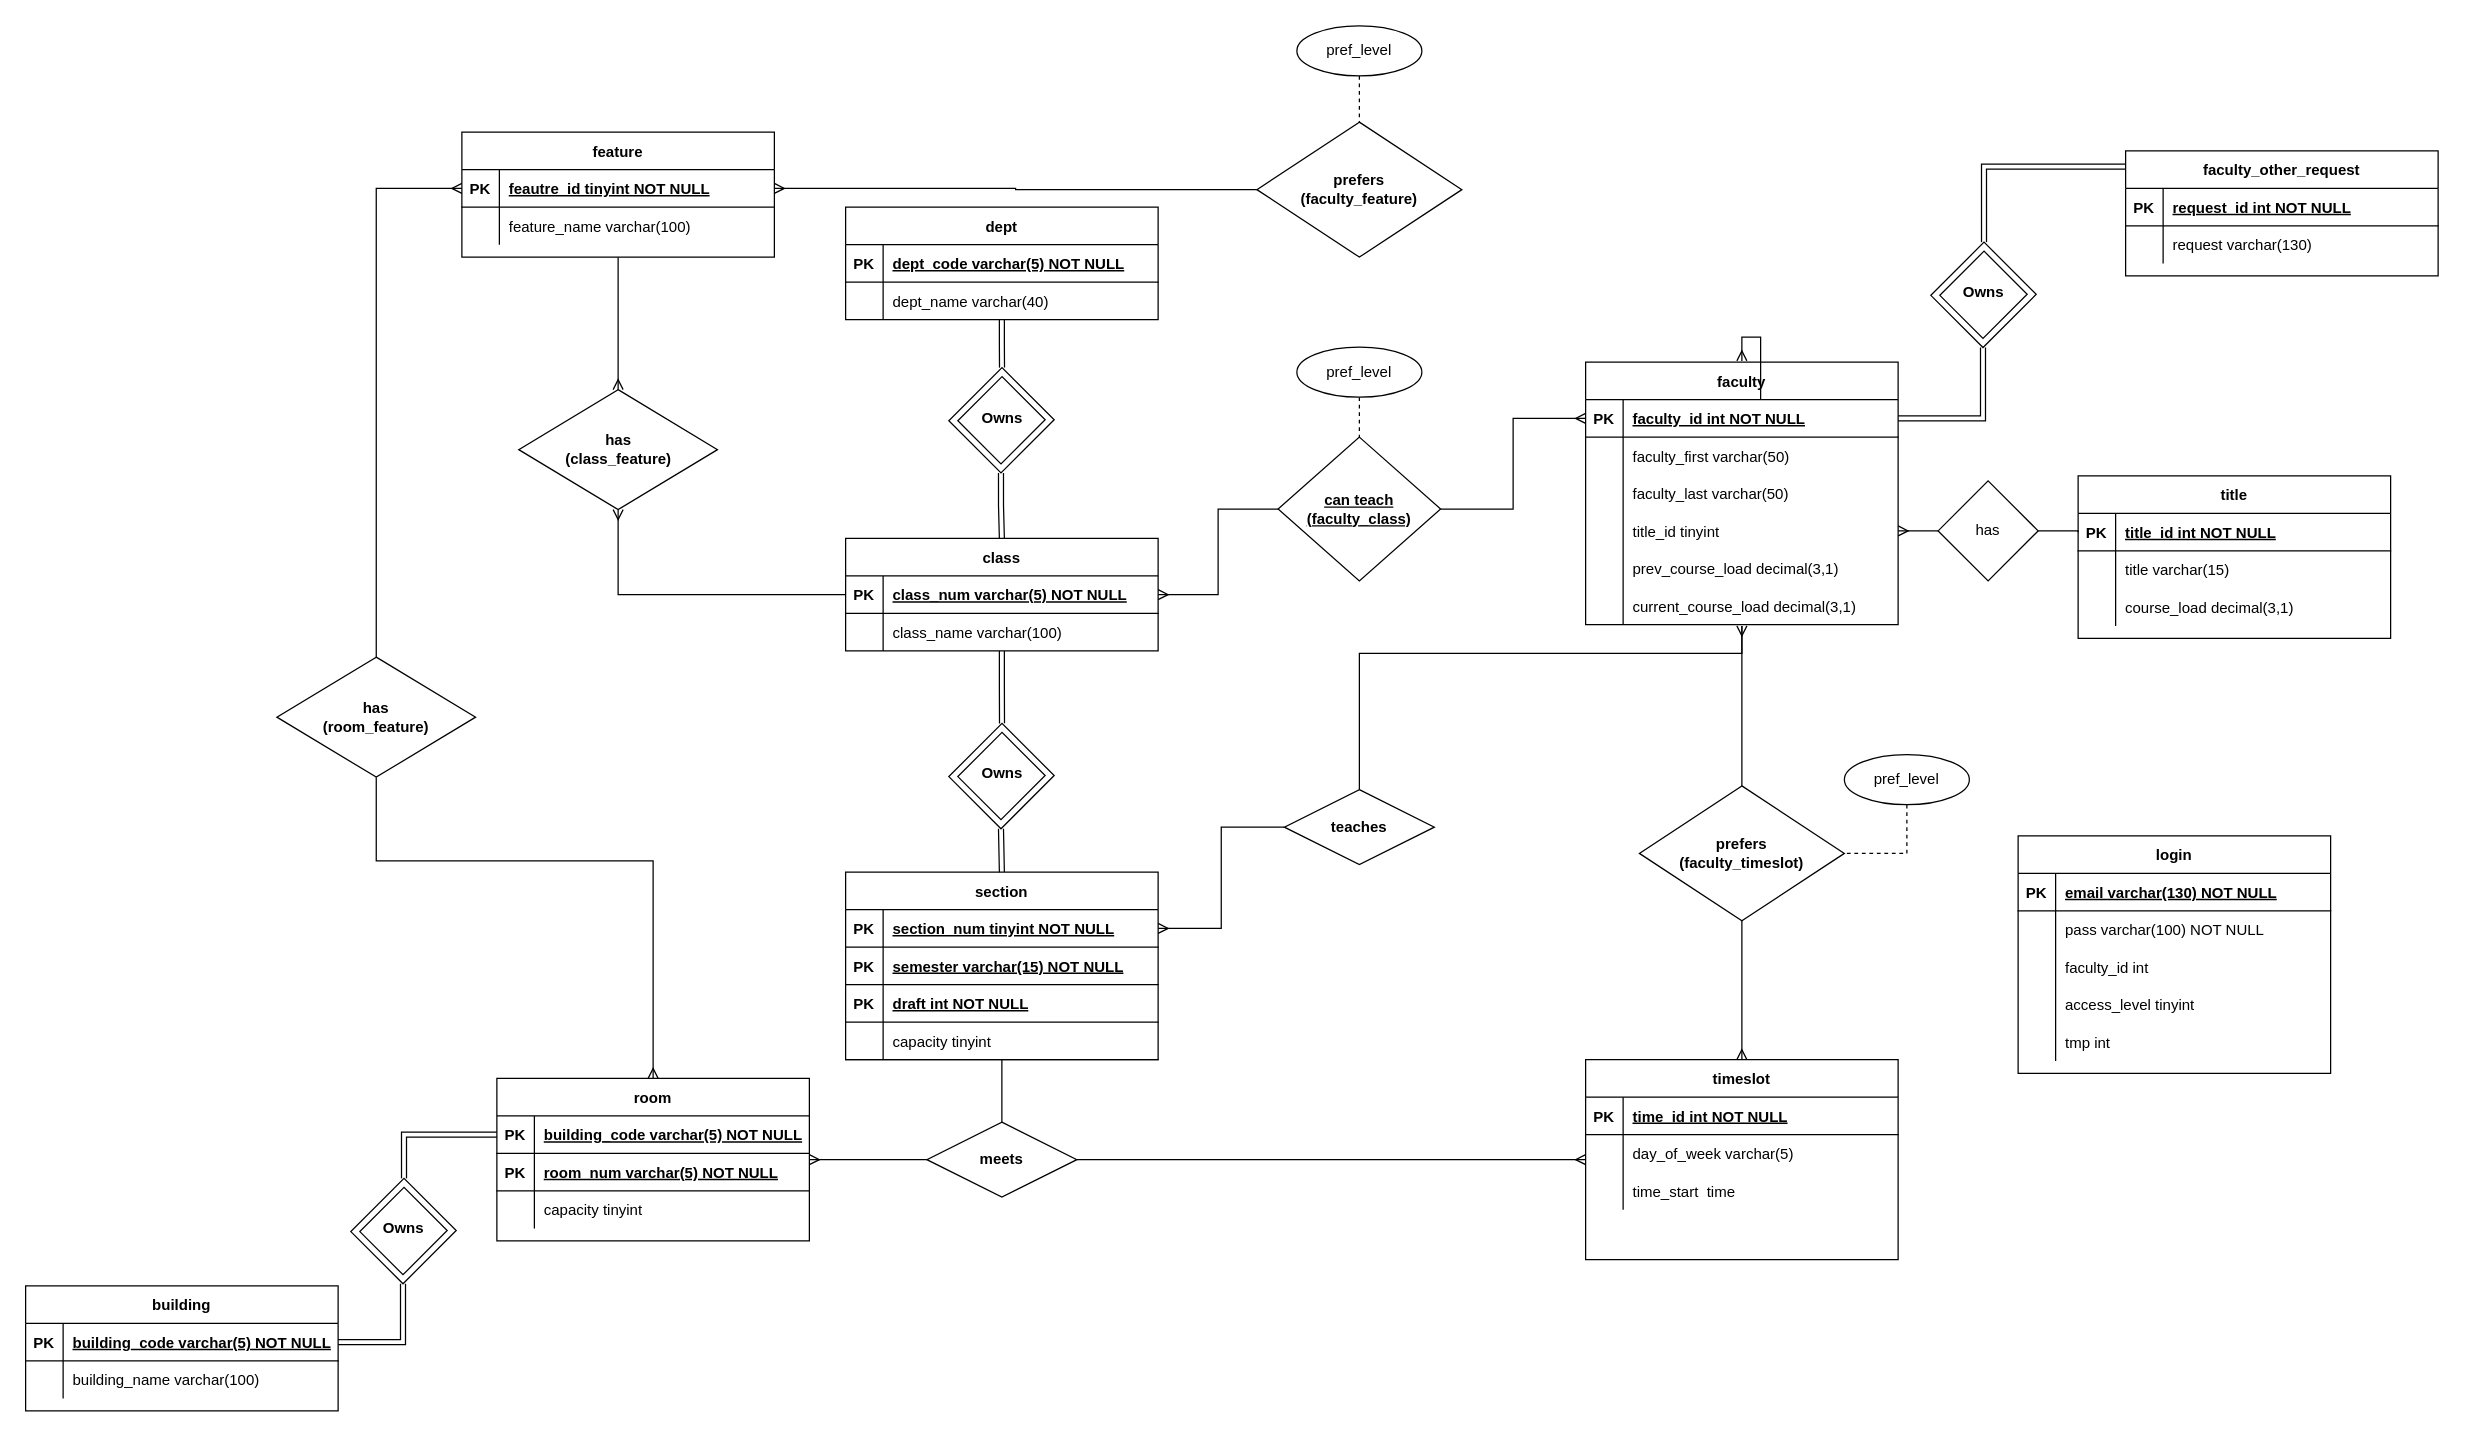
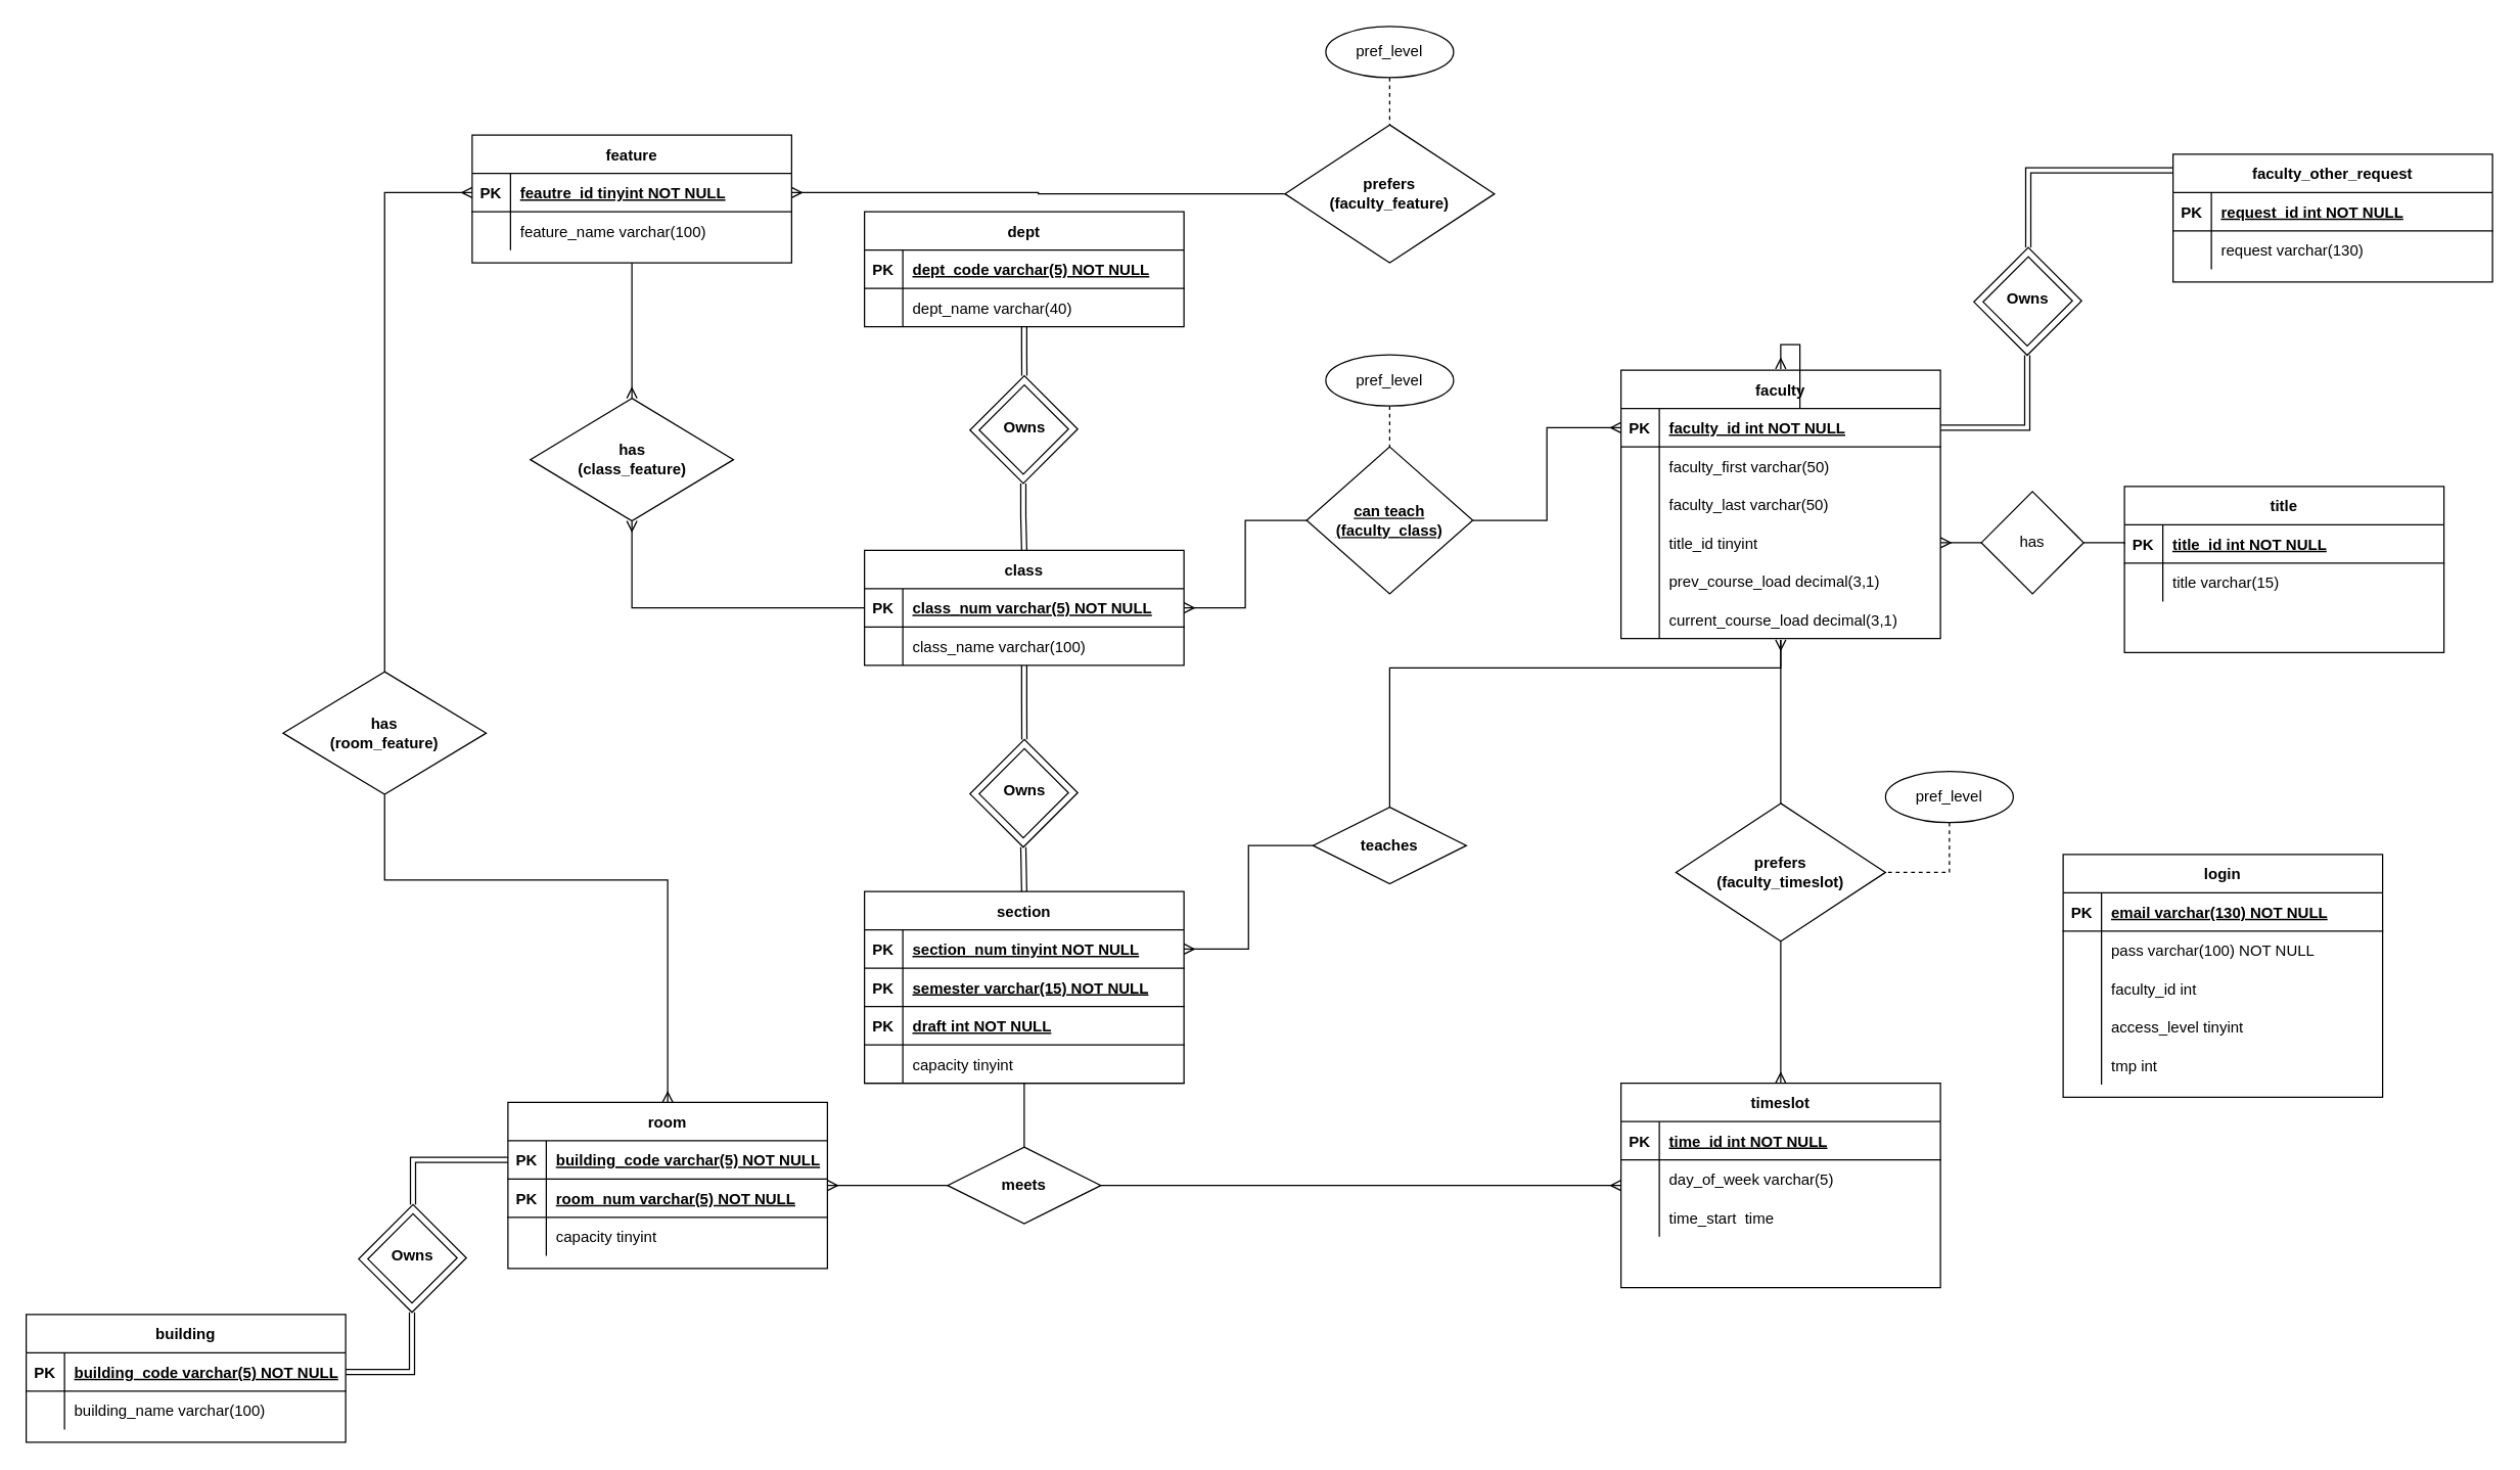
- <mxCell id="49" value="course_load decimal(3,1)" style="shape=partialRectangle;overflow=hidden;connectable=0;fillColor=none;top=0;left=0;bottom=0;right=0;align=left;spacingLeft=6;" parent="47" vertex="1"><mxGeometry x="30" width="220" height="30" as="geometry"><mxRectangle width="220" height="30" as="alternateBounds" /></mxGeometry></mxCell>
